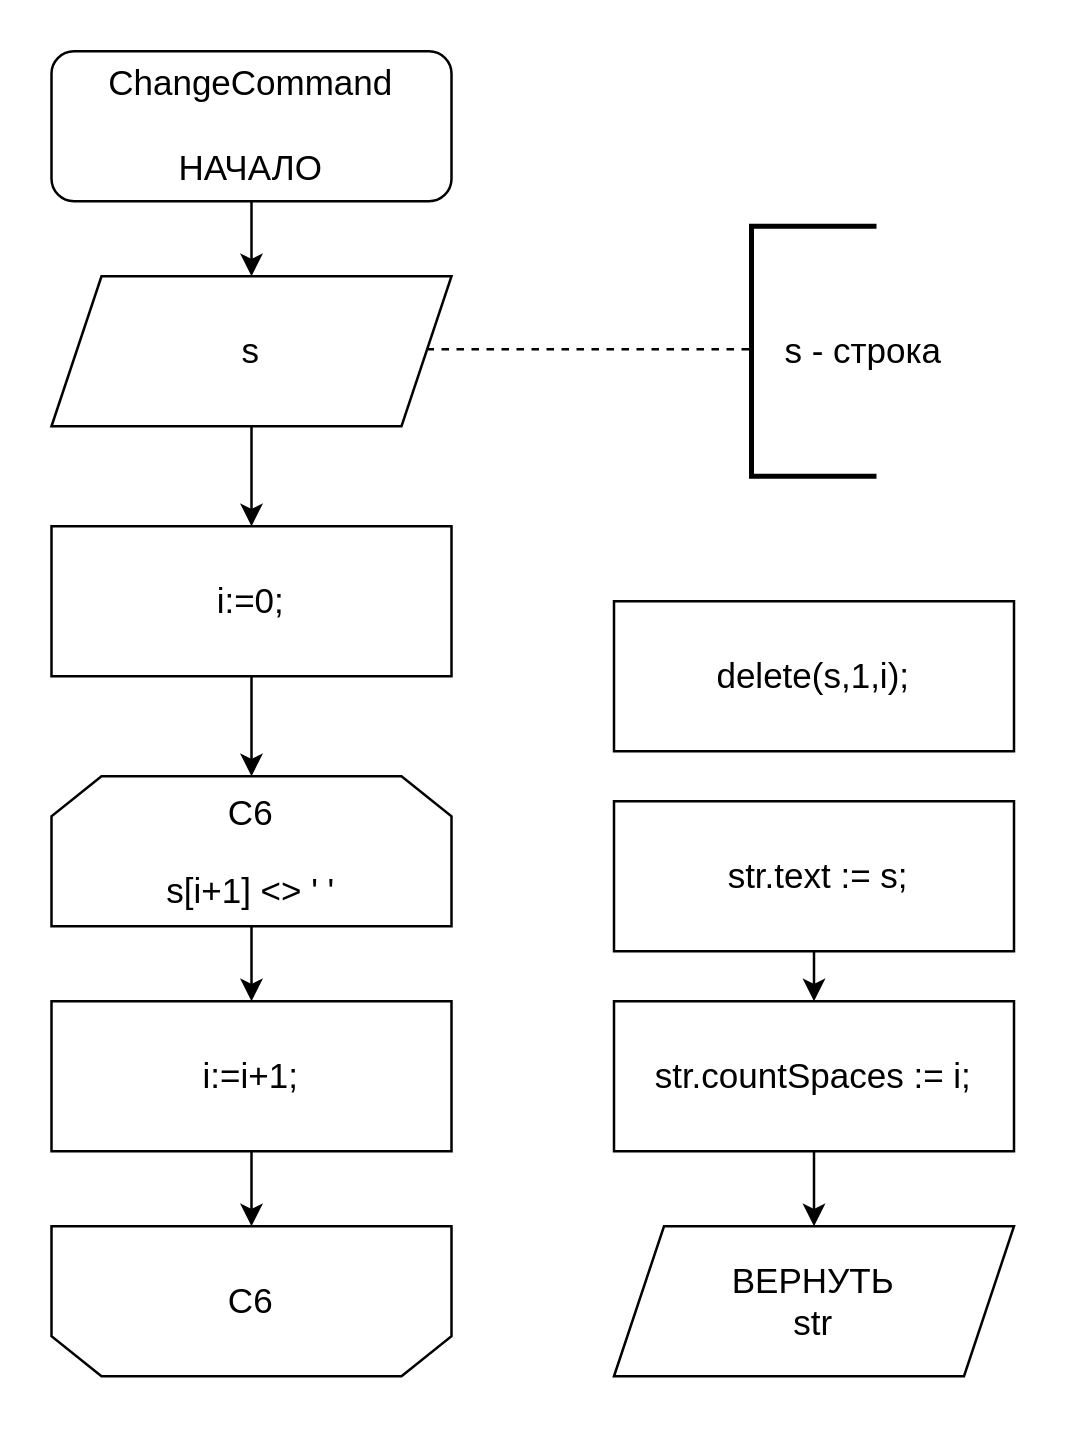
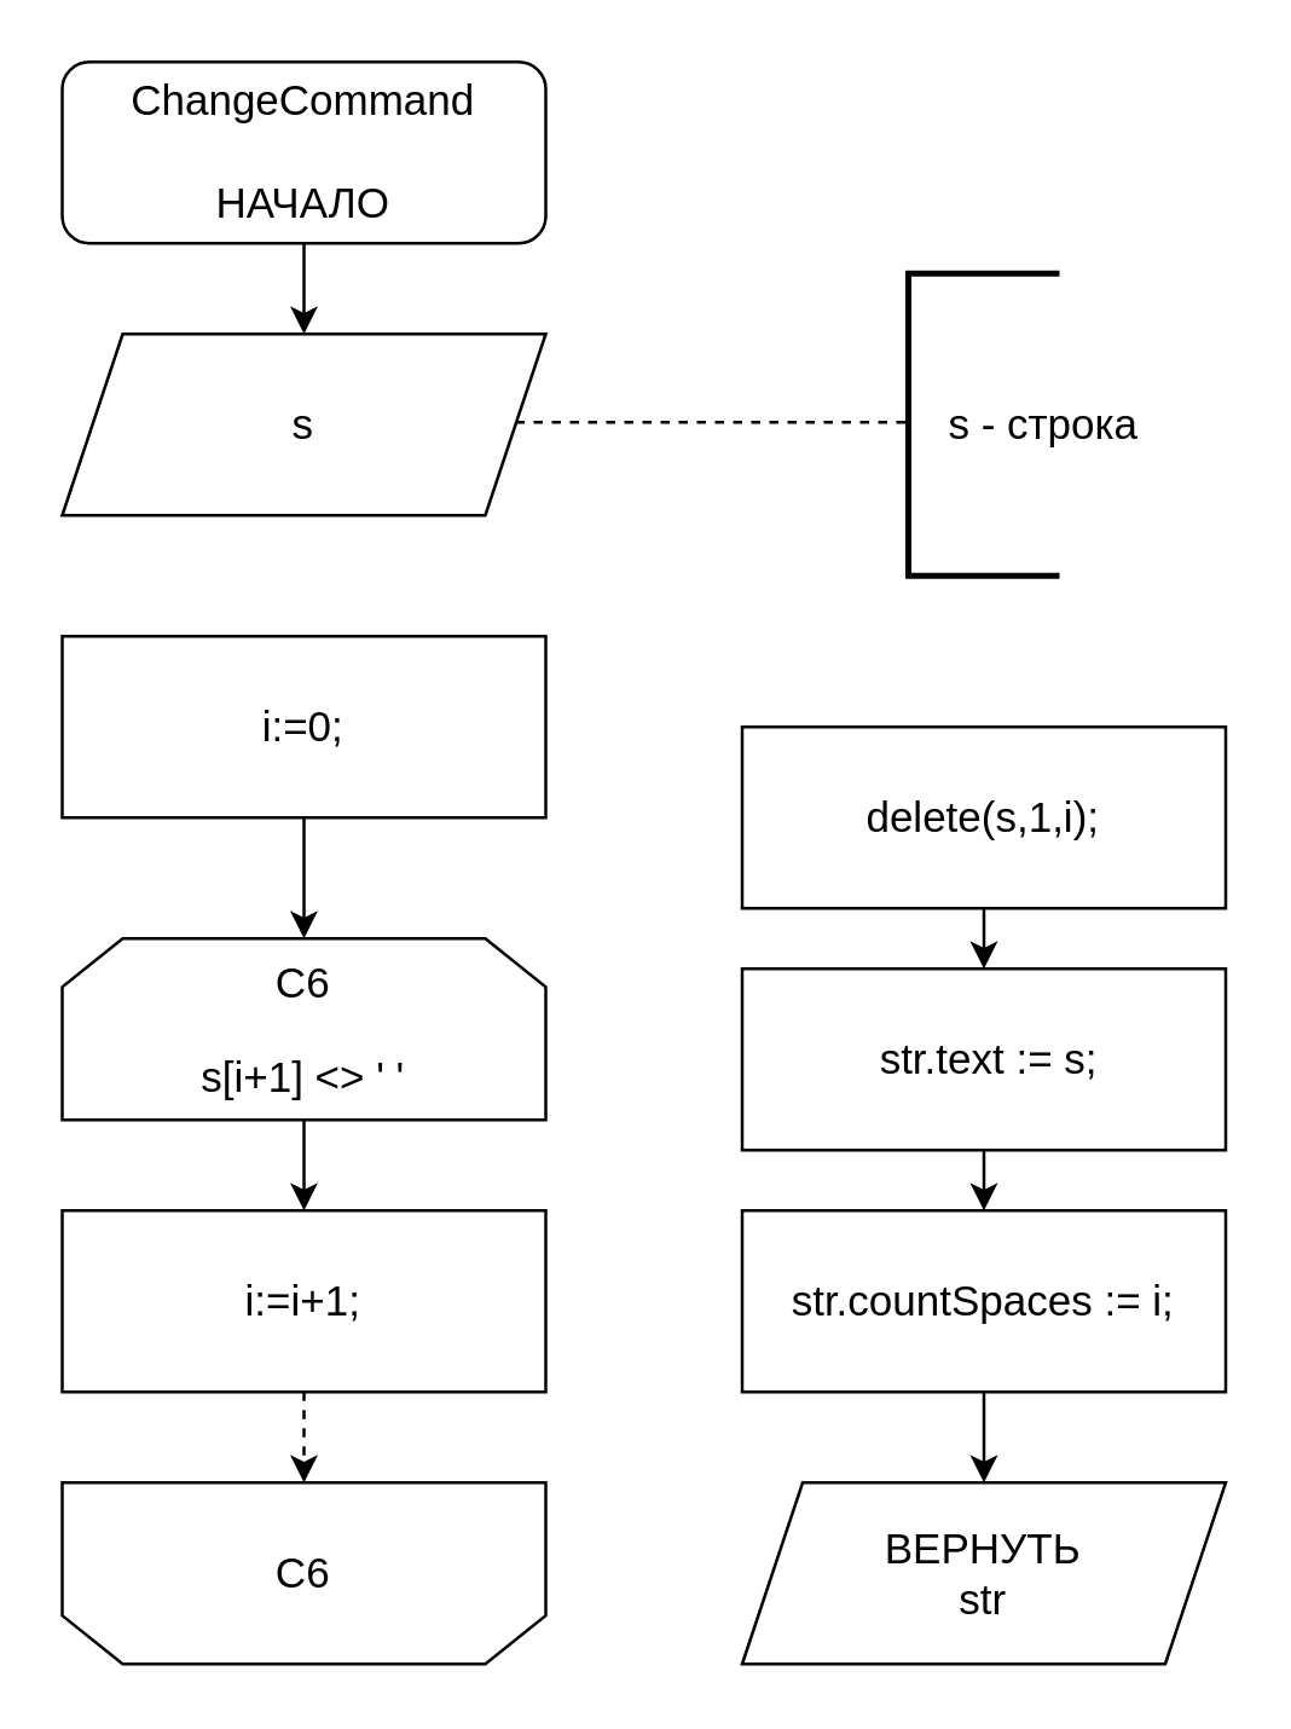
- <mxCell id="4" style="edgeStyle=orthogonalEdgeStyle;rounded=0;orthogonalLoop=1;jettySize=auto;html=1;exitX=0.5;exitY=1;exitDx=0;exitDy=0;entryX=0.5;entryY=0;entryDx=0;entryDy=0;" edge="1" parent="1" source="5" target="9"><mxGeometry relative="1" as="geometry" /></mxCell>
+ <mxCell id="15" style="edgeStyle=orthogonalEdgeStyle;rounded=0;orthogonalLoop=1;jettySize=auto;html=1;exitX=0.5;exitY=1;exitDx=0;exitDy=0;entryX=0.5;entryY=0;entryDx=0;entryDy=0;" edge="1" parent="1" source="16" target="20"><mxGeometry relative="1" as="geometry" /></mxCell>
- <mxCell id="12" style="edgeStyle=orthogonalEdgeStyle;rounded=0;orthogonalLoop=1;jettySize=auto;html=1;exitX=0.5;exitY=1;exitDx=0;exitDy=0;entryX=0.5;entryY=1;entryDx=0;entryDy=0;" edge="1" parent="1" source="13" target="14"><mxGeometry relative="1" as="geometry" /></mxCell>
+ <mxCell id="12" style="edgeStyle=orthogonalEdgeStyle;rounded=0;orthogonalLoop=1;jettySize=auto;html=1;exitX=0.5;exitY=1;exitDx=0;exitDy=0;entryX=0.5;entryY=1;entryDx=0;entryDy=0;dashed=1;" edge="1" parent="1" source="13" target="14"><mxGeometry relative="1" as="geometry" /></mxCell>
